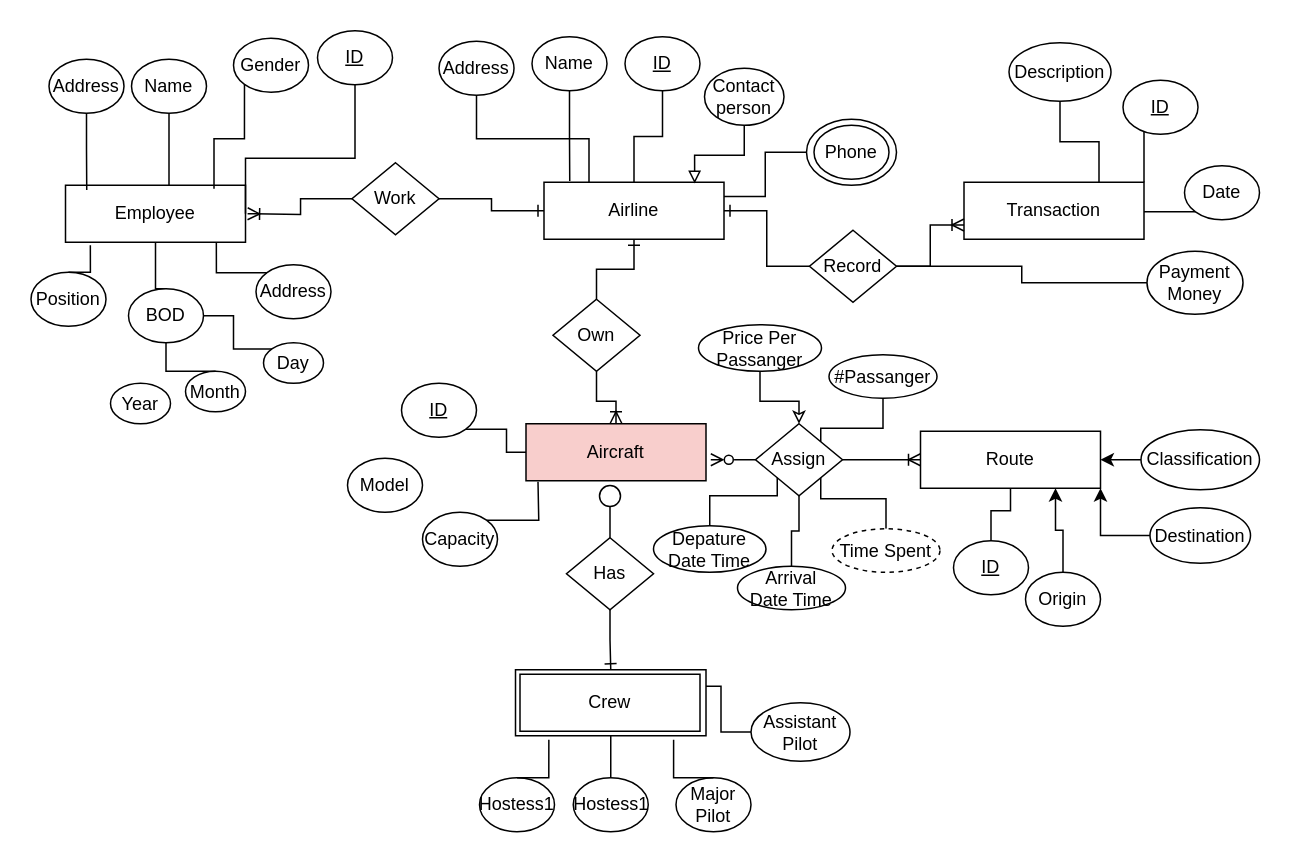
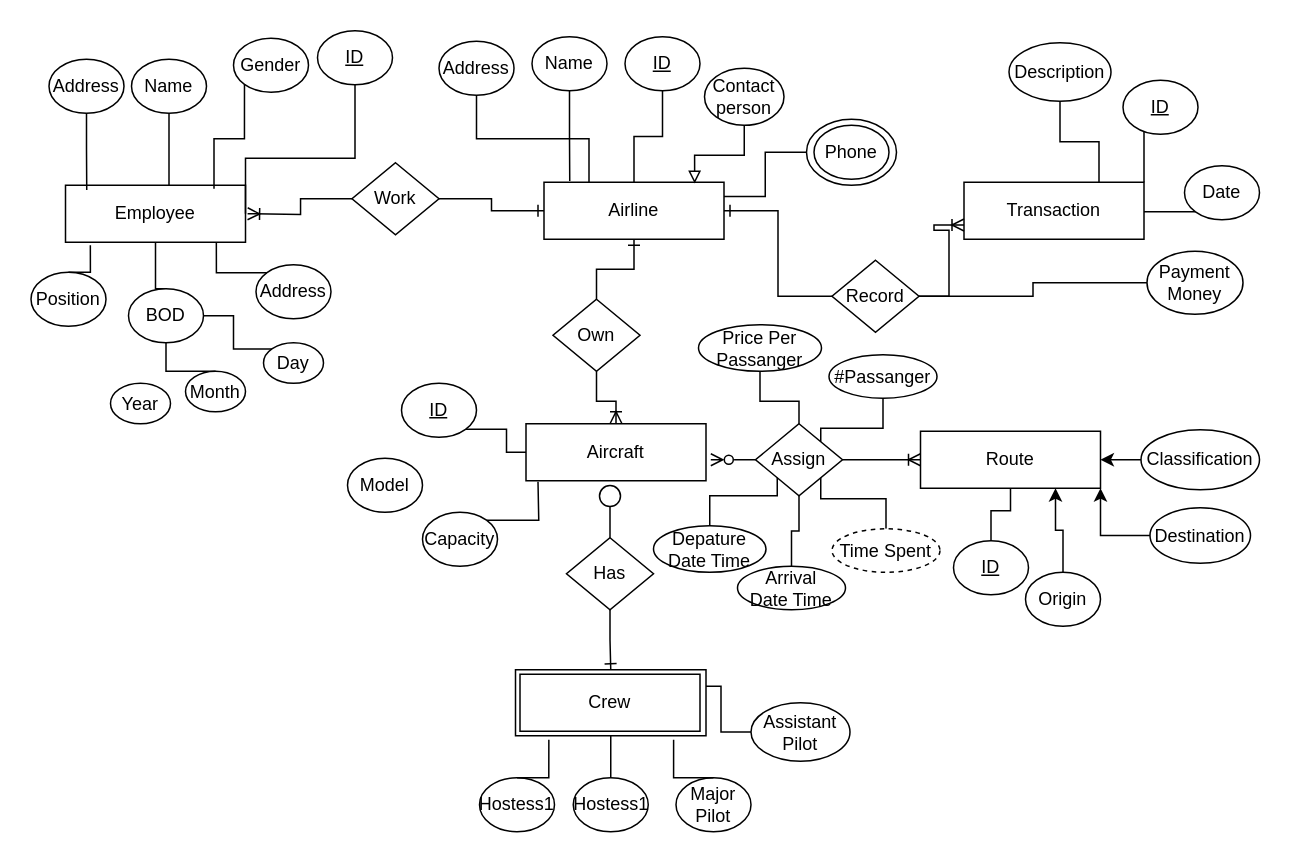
- <mxCell id="70" value="Record" style="rhombus;whiteSpace=wrap;html=1;" vertex="1" parent="1"><mxGeometry x="539" y="153" width="58" height="48" as="geometry" /></mxCell>
+ <mxCell id="70" value="Record" style="rhombus;whiteSpace=wrap;html=1;" vertex="1" parent="1"><mxGeometry x="554" y="173" width="58" height="48" as="geometry" /></mxCell>
- <mxCell id="85" style="edgeStyle=orthogonalEdgeStyle;rounded=0;orthogonalLoop=1;jettySize=auto;html=1;exitX=0.5;exitY=1;exitDx=0;exitDy=0;endArrow=classic;endFill=0;" edge="1" parent="1" source="86" target="82"><mxGeometry relative="1" as="geometry" /></mxCell>
+ <mxCell id="85" style="edgeStyle=orthogonalEdgeStyle;rounded=0;orthogonalLoop=1;jettySize=auto;html=1;exitX=0.5;exitY=1;exitDx=0;exitDy=0;endArrow=none;endFill=0;" edge="1" parent="1" source="86" target="82"><mxGeometry relative="1" as="geometry" /></mxCell>
- <mxCell id="5" value="Aircraft" style="rounded=0;whiteSpace=wrap;html=1;fillColor=#f8cecc;" vertex="1" parent="1"><mxGeometry x="350" y="282" width="120" height="38" as="geometry" /></mxCell>
+ <mxCell id="5" value="Aircraft" style="rounded=0;whiteSpace=wrap;html=1;" vertex="1" parent="1"><mxGeometry x="350" y="282" width="120" height="38" as="geometry" /></mxCell>
